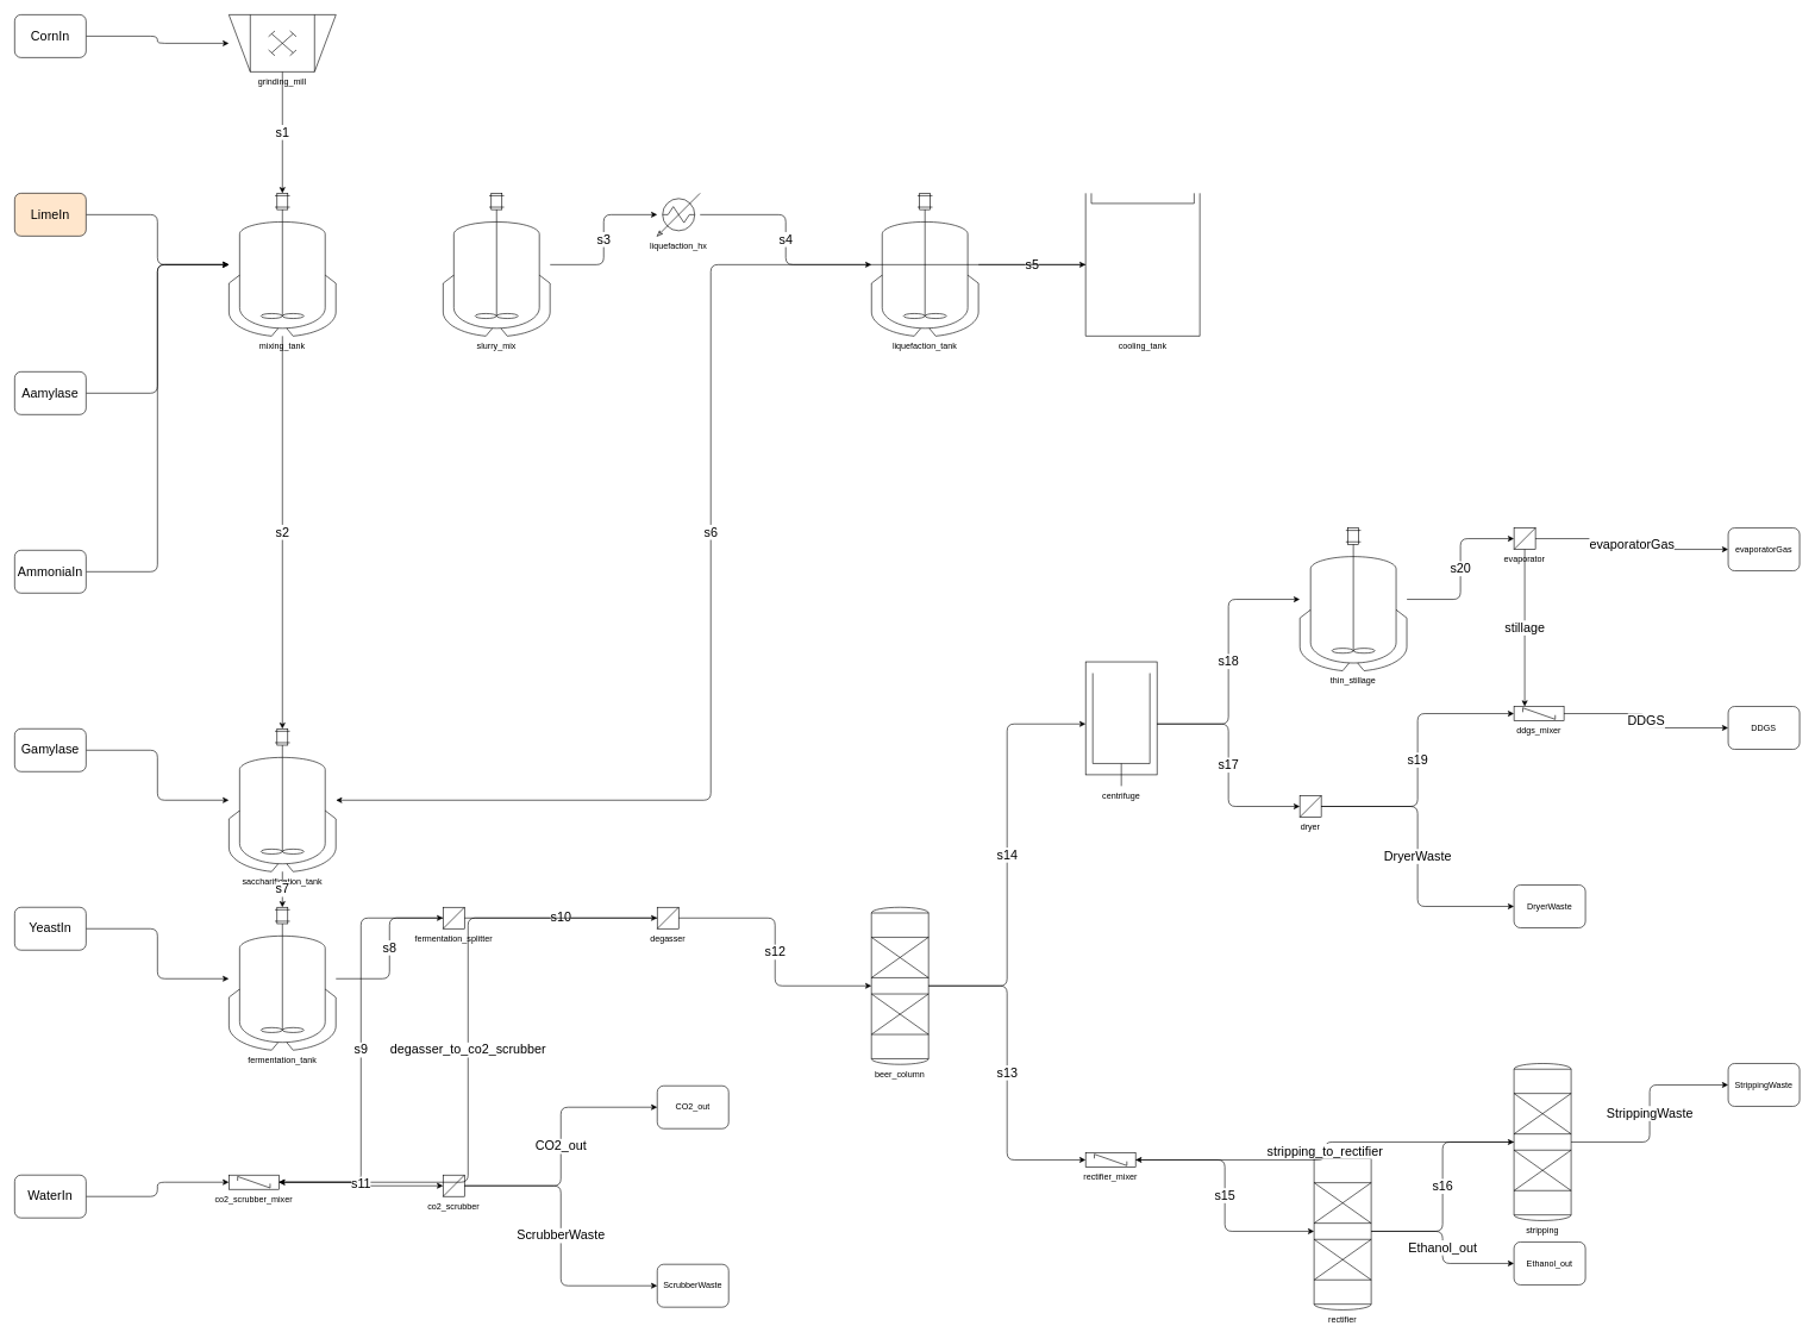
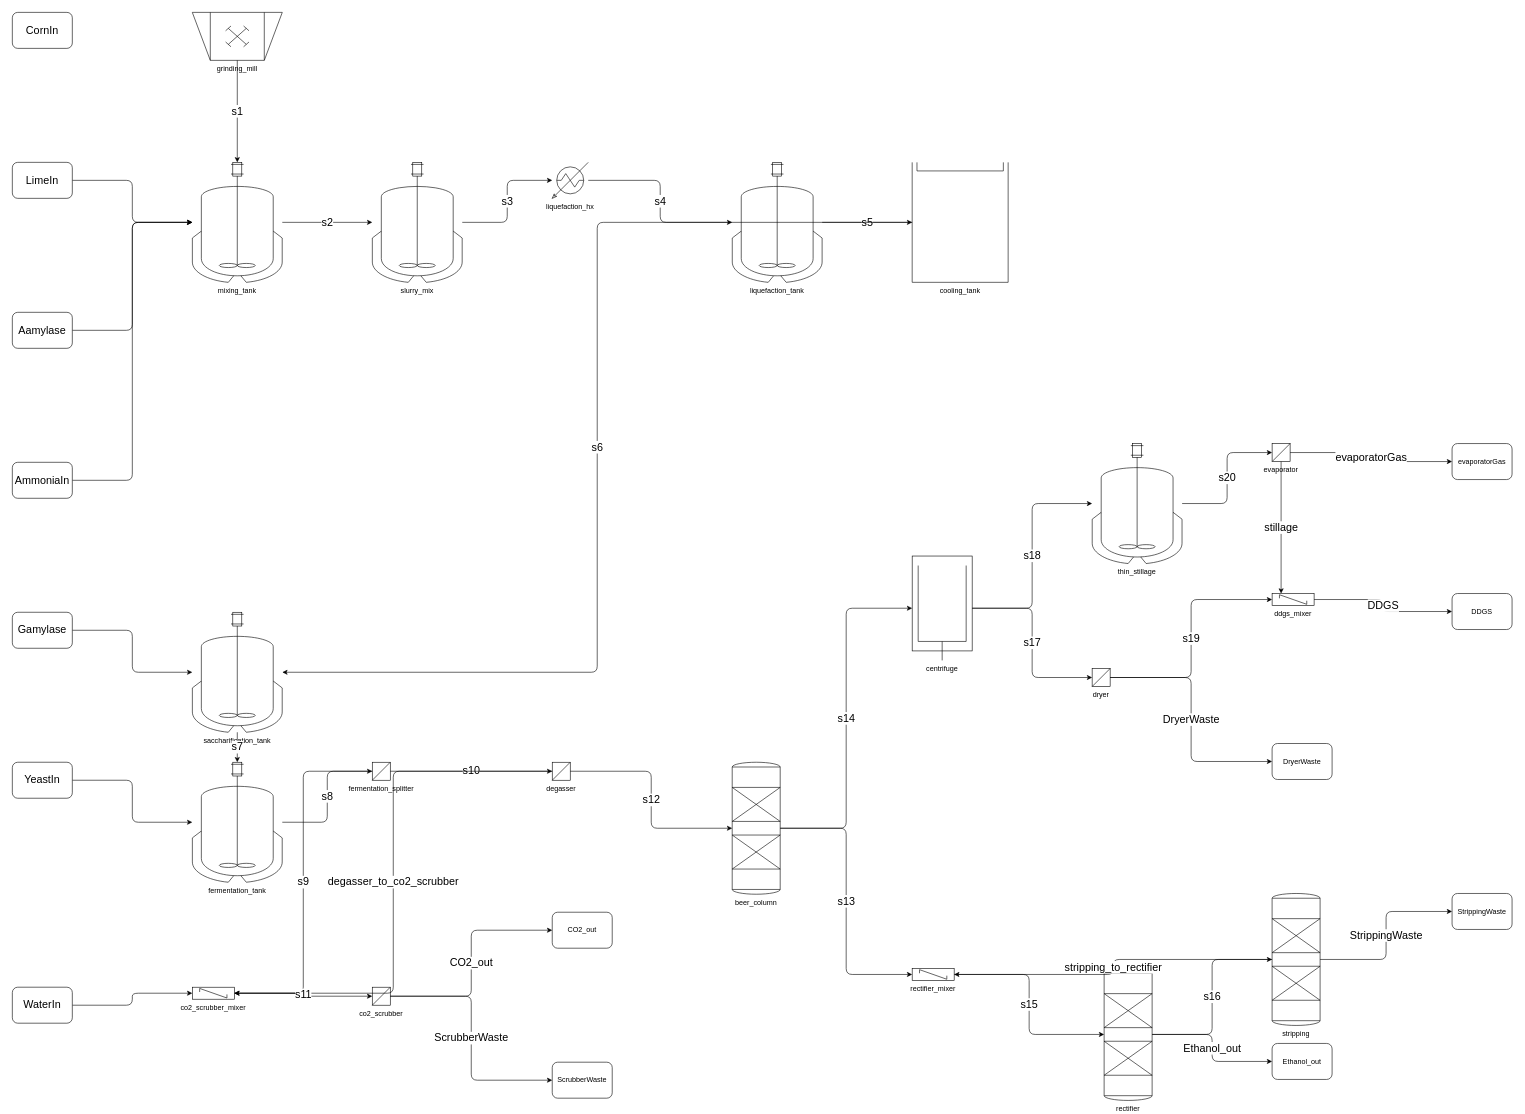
- <mxCell id="23" style="edgeStyle=elbowEdgeStyle;html=1;orthogonal=1;fontFamily=Helvetica;fontSize=18;align=center;" parent="1" source="24" target="2" edge="1"><mxGeometry relative="1" as="geometry" /></mxCell>
- <mxCell id="27" value="LimeIn" style="rounded=1;whiteSpace=wrap;html=1;fontFamily=Helvetica;fontSize=18;align=center;fillColor=#ffe6cc;" parent="1" vertex="1"><mxGeometry x="20" y="270.143" width="100" height="60" as="geometry" /></mxCell>
+ <mxCell id="27" value="LimeIn" style="rounded=1;whiteSpace=wrap;html=1;fontFamily=Helvetica;fontSize=18;align=center;" parent="1" vertex="1"><mxGeometry x="20" y="270.143" width="100" height="60" as="geometry" /></mxCell>
- <mxCell id="32" value="s2" style="edgeStyle=elbowEdgeStyle;html=1;orthogonal=1;fontFamily=Helvetica;fontSize=18;align=center;" parent="1" source="3" target="8" edge="1"><mxGeometry relative="1" as="geometry" /></mxCell>
+ <mxCell id="32" value="s2" style="edgeStyle=elbowEdgeStyle;html=1;orthogonal=1;fontFamily=Helvetica;fontSize=18;align=center;" parent="1" source="3" target="4" edge="1"><mxGeometry relative="1" as="geometry" /></mxCell>
